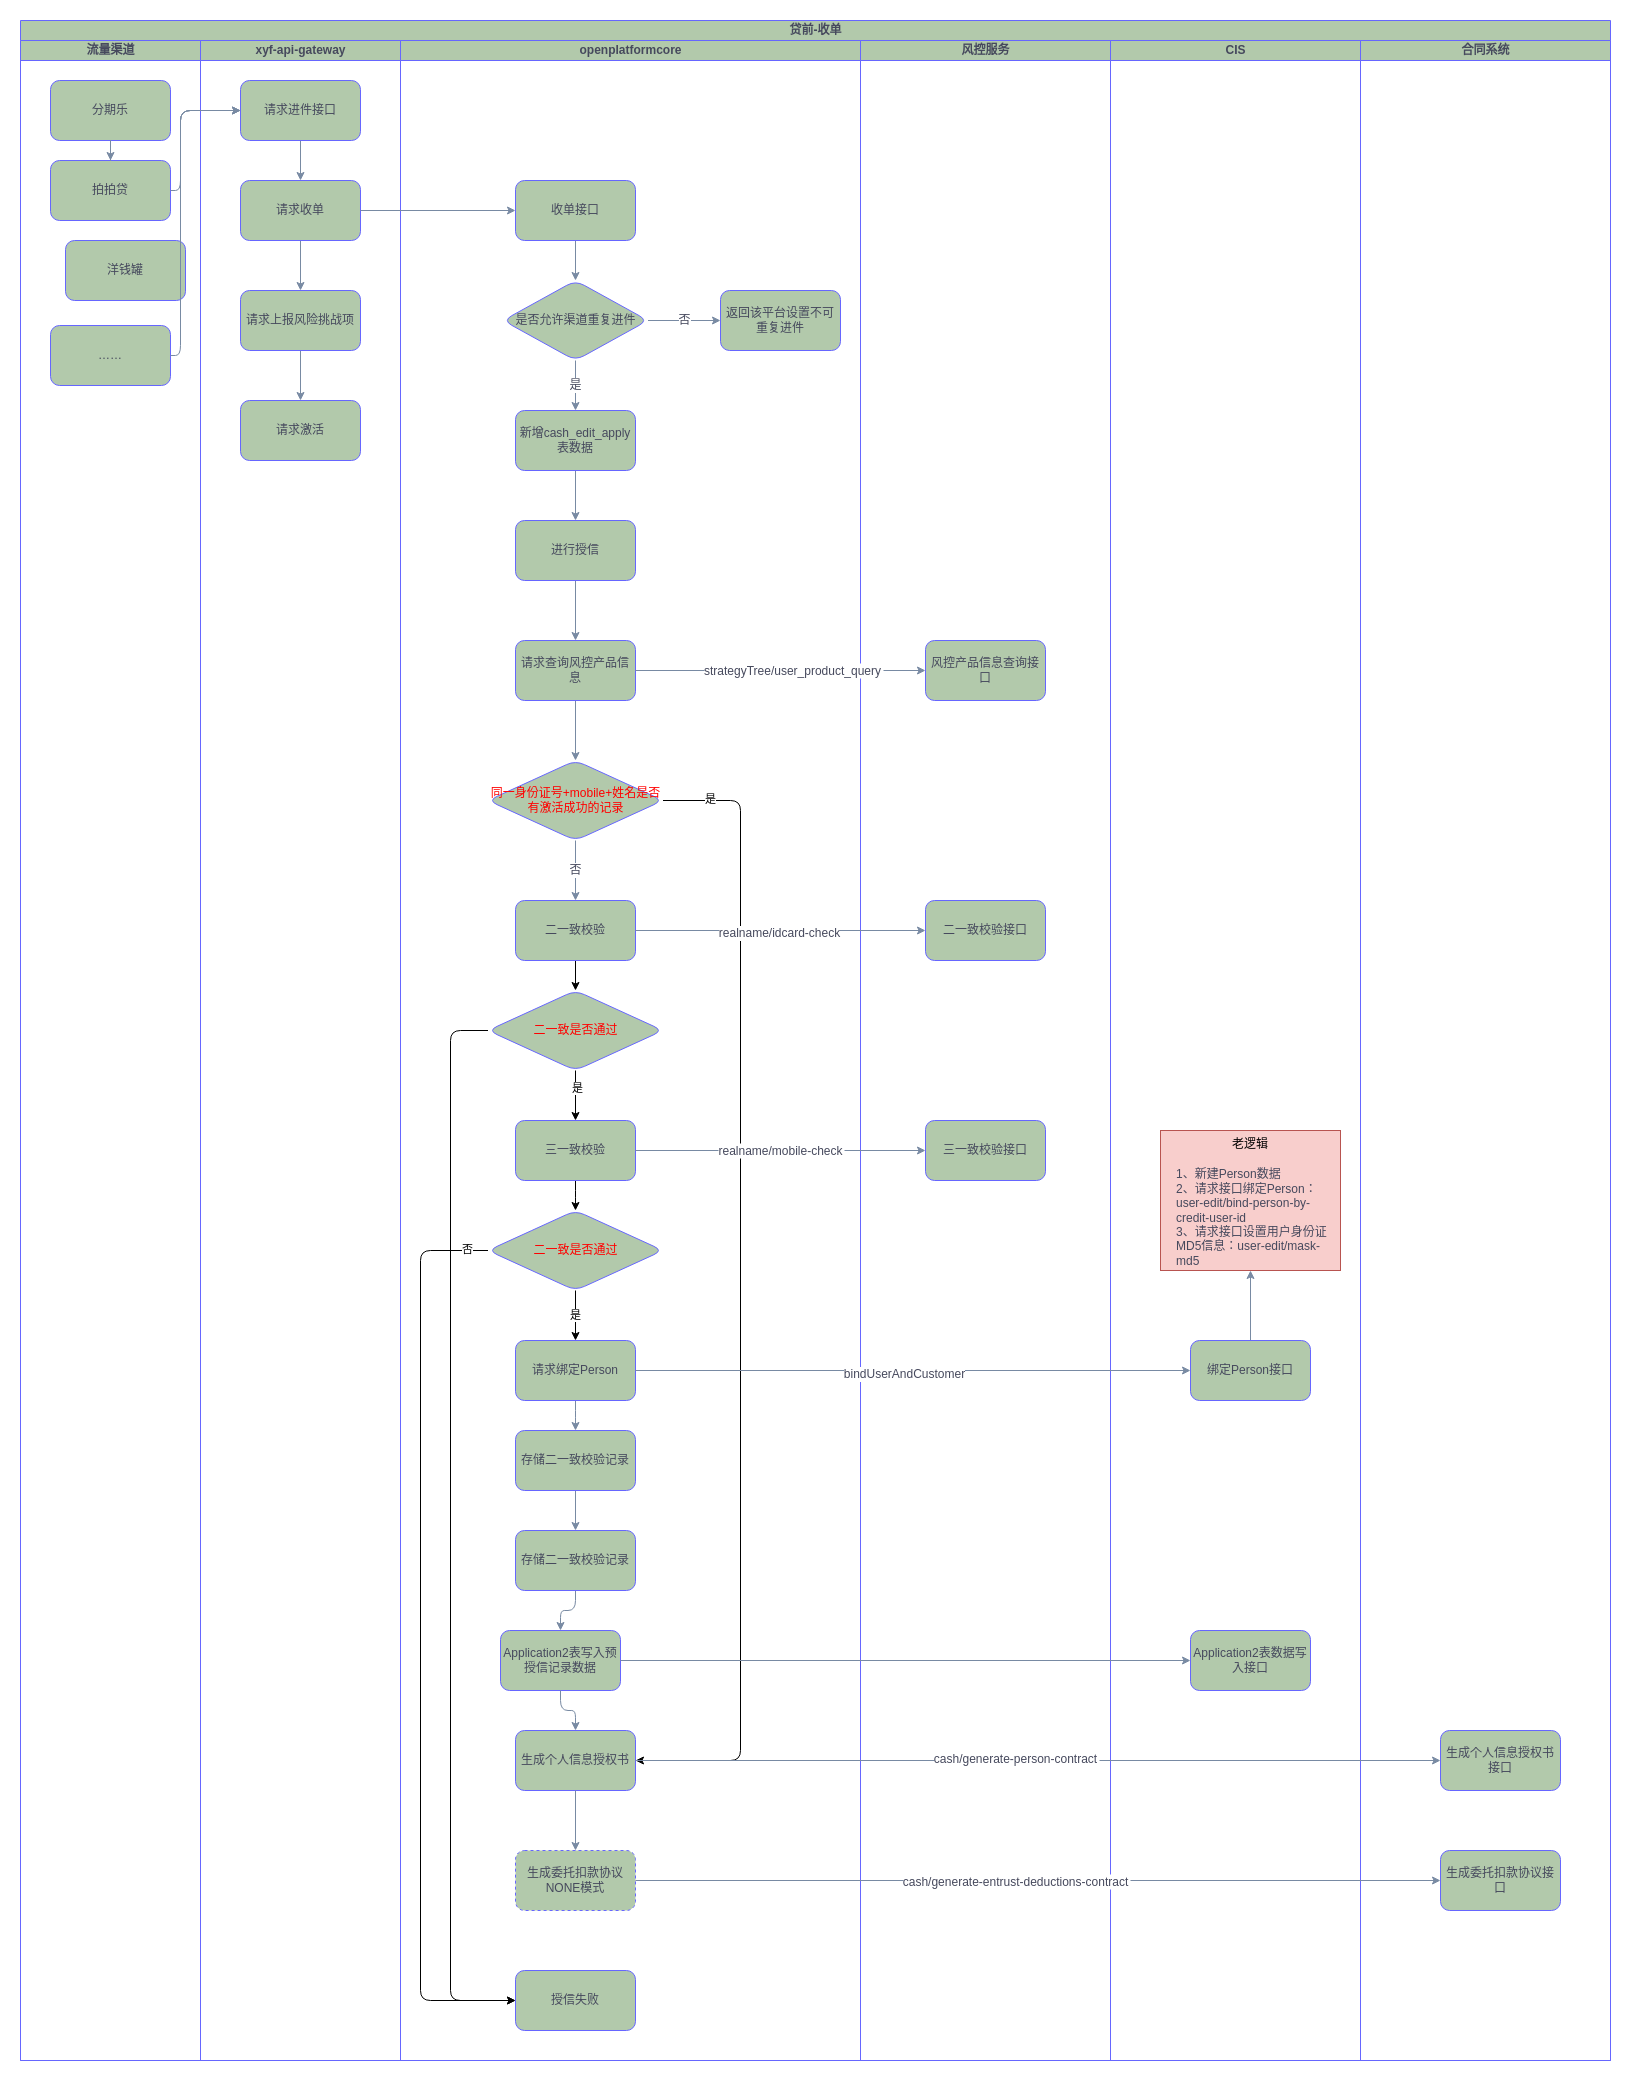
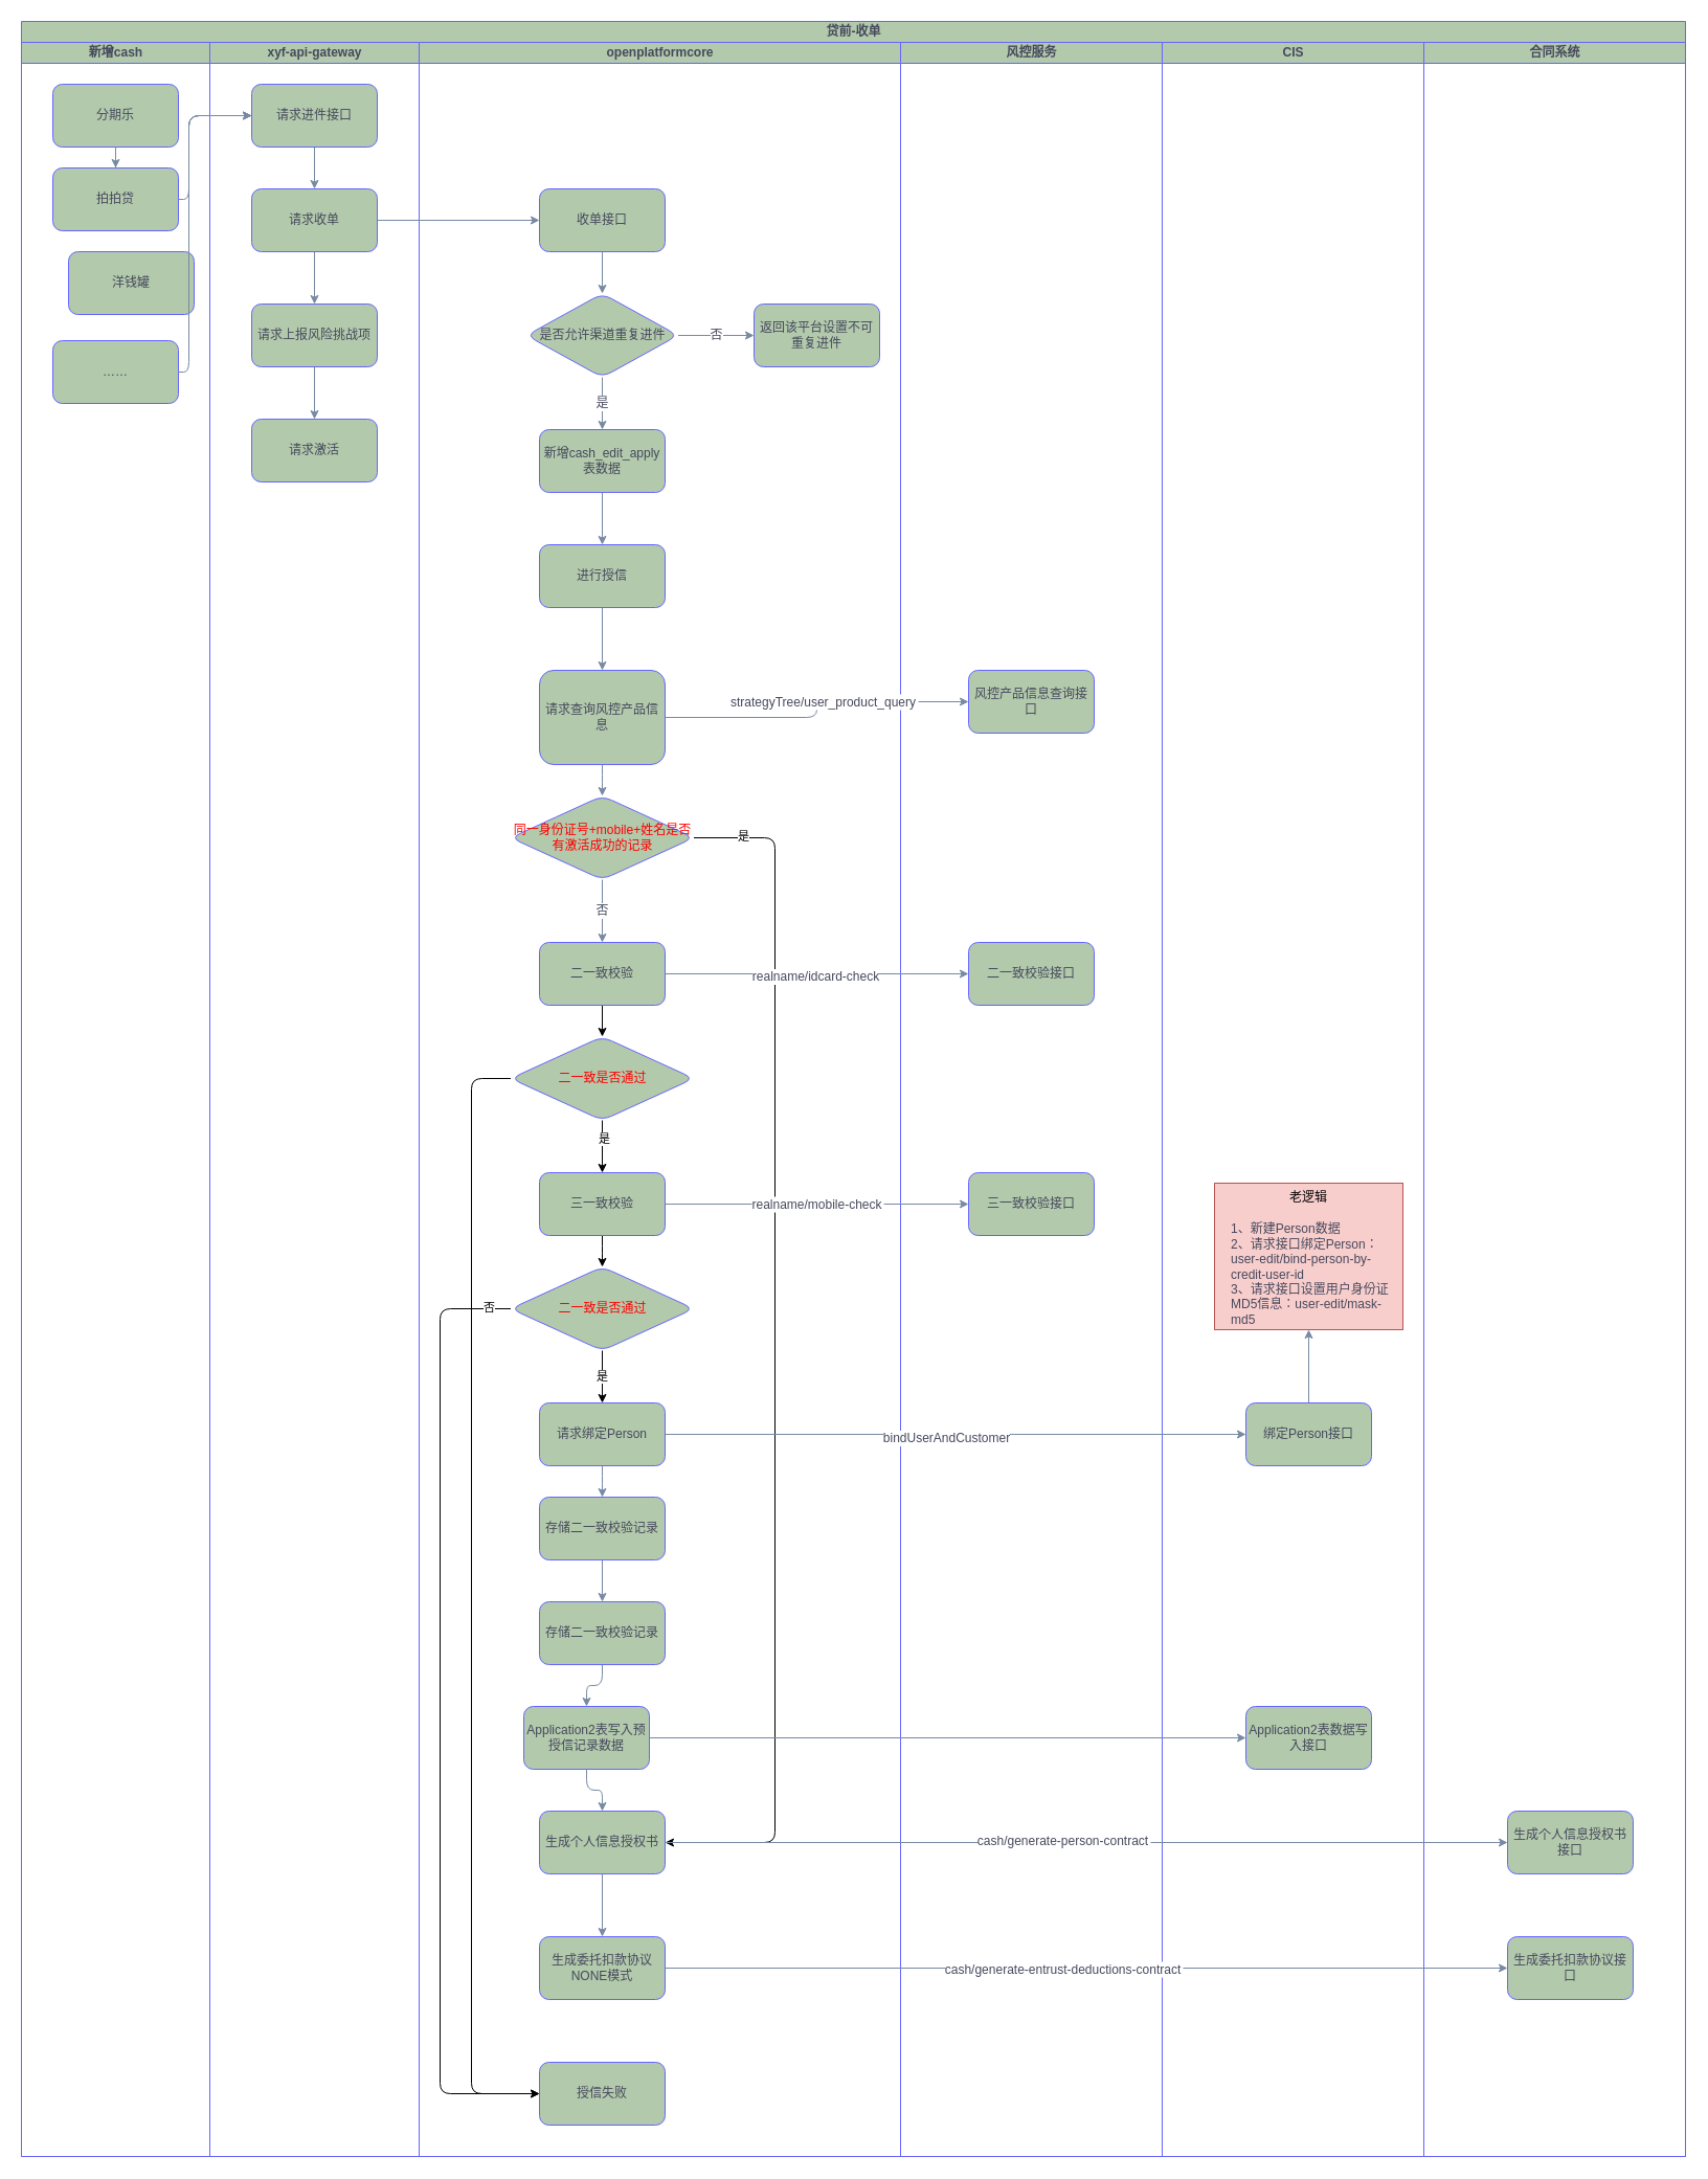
- <mxCell id="3" value="流量渠道" style="swimlane;startSize=20;html=1;labelBackgroundColor=none;fillColor=#B2C9AB;strokeColor=#6666FF;fontColor=#46495D;" parent="2" vertex="1"><mxGeometry y="20" width="180" height="2020" as="geometry" /></mxCell>
+ <mxCell id="3" value="新增cash" style="swimlane;startSize=20;html=1;labelBackgroundColor=none;fillColor=#B2C9AB;strokeColor=#6666FF;fontColor=#46495D;" parent="2" vertex="1"><mxGeometry y="20" width="180" height="2020" as="geometry" /></mxCell>
- <mxCell id="28" value="请求查询风控产品信息" style="whiteSpace=wrap;html=1;fillColor=#B2C9AB;strokeColor=#6666FF;fontColor=#46495D;rounded=1;labelBackgroundColor=none;startSize=20;" parent="16" vertex="1"><mxGeometry x="115" y="600" width="120" height="60" as="geometry" /></mxCell>
+ <mxCell id="28" value="请求查询风控产品信息" style="whiteSpace=wrap;html=1;fillColor=#B2C9AB;strokeColor=#6666FF;fontColor=#46495D;rounded=1;labelBackgroundColor=none;startSize=20;" parent="16" vertex="1"><mxGeometry x="115" y="600" width="120" height="90" as="geometry" /></mxCell>
- <mxCell id="46" value="生成委托扣款协议&#10;NONE模式" style="whiteSpace=wrap;fillColor=#B2C9AB;strokeColor=#6666FF;fontColor=#46495D;rounded=1;labelBackgroundColor=none;startSize=20;dashed=1;" parent="16" vertex="1"><mxGeometry x="115" y="1810" width="120" height="60" as="geometry" /></mxCell>
+ <mxCell id="46" value="生成委托扣款协议&#10;NONE模式" style="whiteSpace=wrap;fillColor=#B2C9AB;strokeColor=#6666FF;fontColor=#46495D;rounded=1;labelBackgroundColor=none;startSize=20;" parent="16" vertex="1"><mxGeometry x="115" y="1810" width="120" height="60" as="geometry" /></mxCell>
